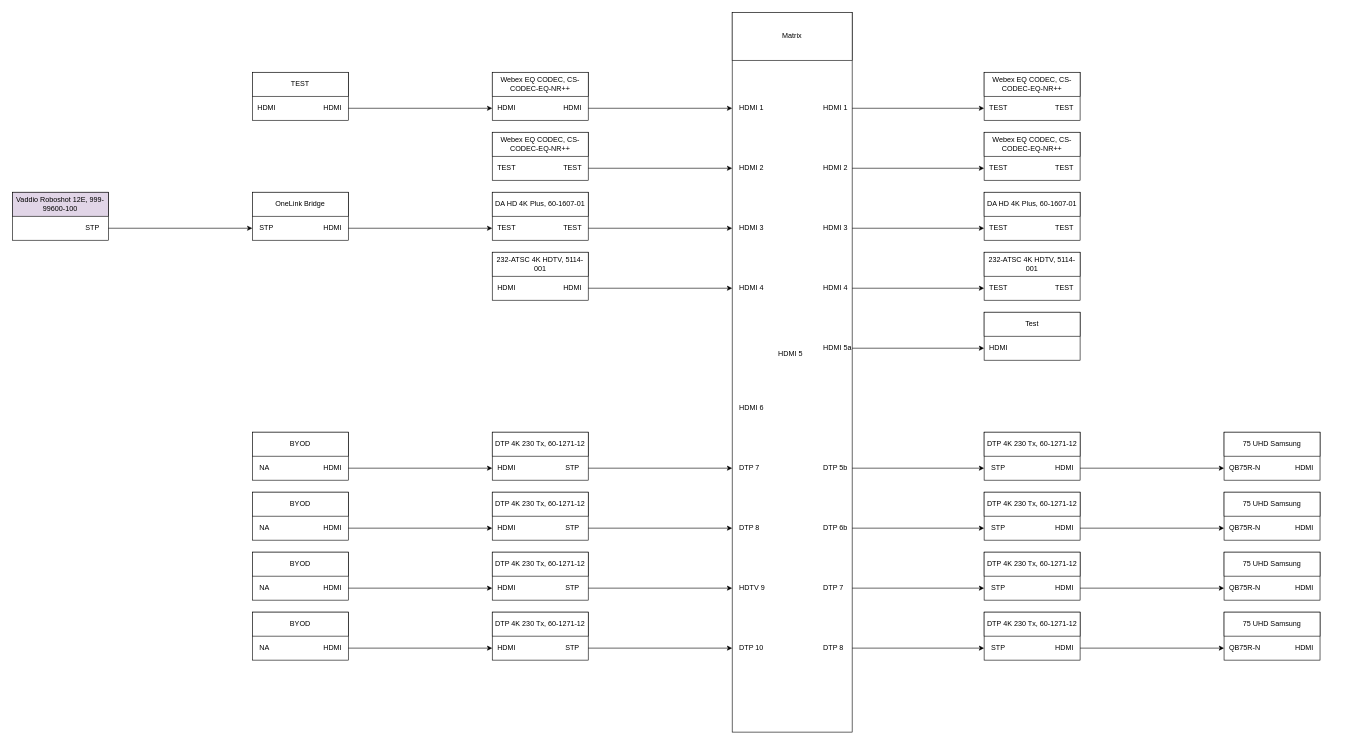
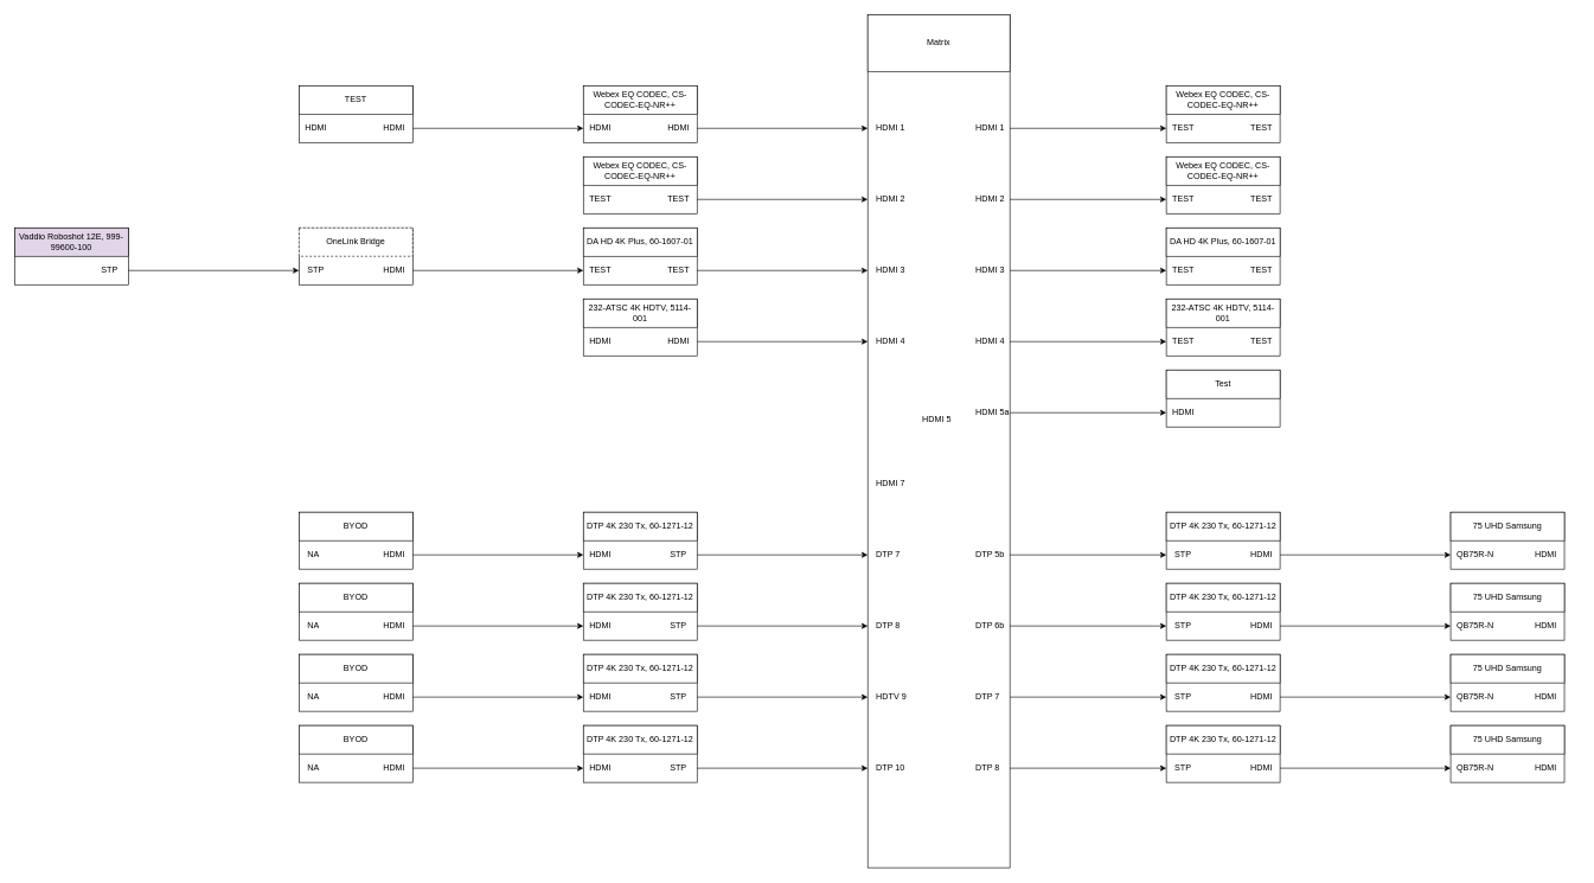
- <mxCell id="60" value="OneLink Bridge" style="rounded=0;whiteSpace=wrap;html=1;" parent="1" connectable="" edge="" vertex="1"><mxGeometry x="420" y="320" width="160" height="40" relative="" as="geometry" /></mxCell>
+ <mxCell id="60" value="OneLink Bridge" style="rounded=0;whiteSpace=wrap;html=1;dashed=1;" parent="1" connectable="" edge="" vertex="1"><mxGeometry x="420" y="320" width="160" height="40" relative="" as="geometry" /></mxCell>
- <mxCell id="9" value="&amp;nbsp;&amp;nbsp;&amp;nbsp;HDMI 6" style="text;html=1;strokeColor=none;fillColor=none;align=left;verticalAlign=middle;whiteSpace=wrap;rounded=0;" parent="1" connectable="" edge="" vertex="1"><mxGeometry x="1220" y="665" width="60" height="30" relative="" as="geometry" /></mxCell>
+ <mxCell id="9" value="&amp;nbsp;&amp;nbsp;&amp;nbsp;HDMI 7" style="text;html=1;strokeColor=none;fillColor=none;align=left;verticalAlign=middle;whiteSpace=wrap;rounded=0;" parent="1" connectable="" edge="" vertex="1"><mxGeometry x="1220" y="665" width="60" height="30" relative="" as="geometry" /></mxCell>
